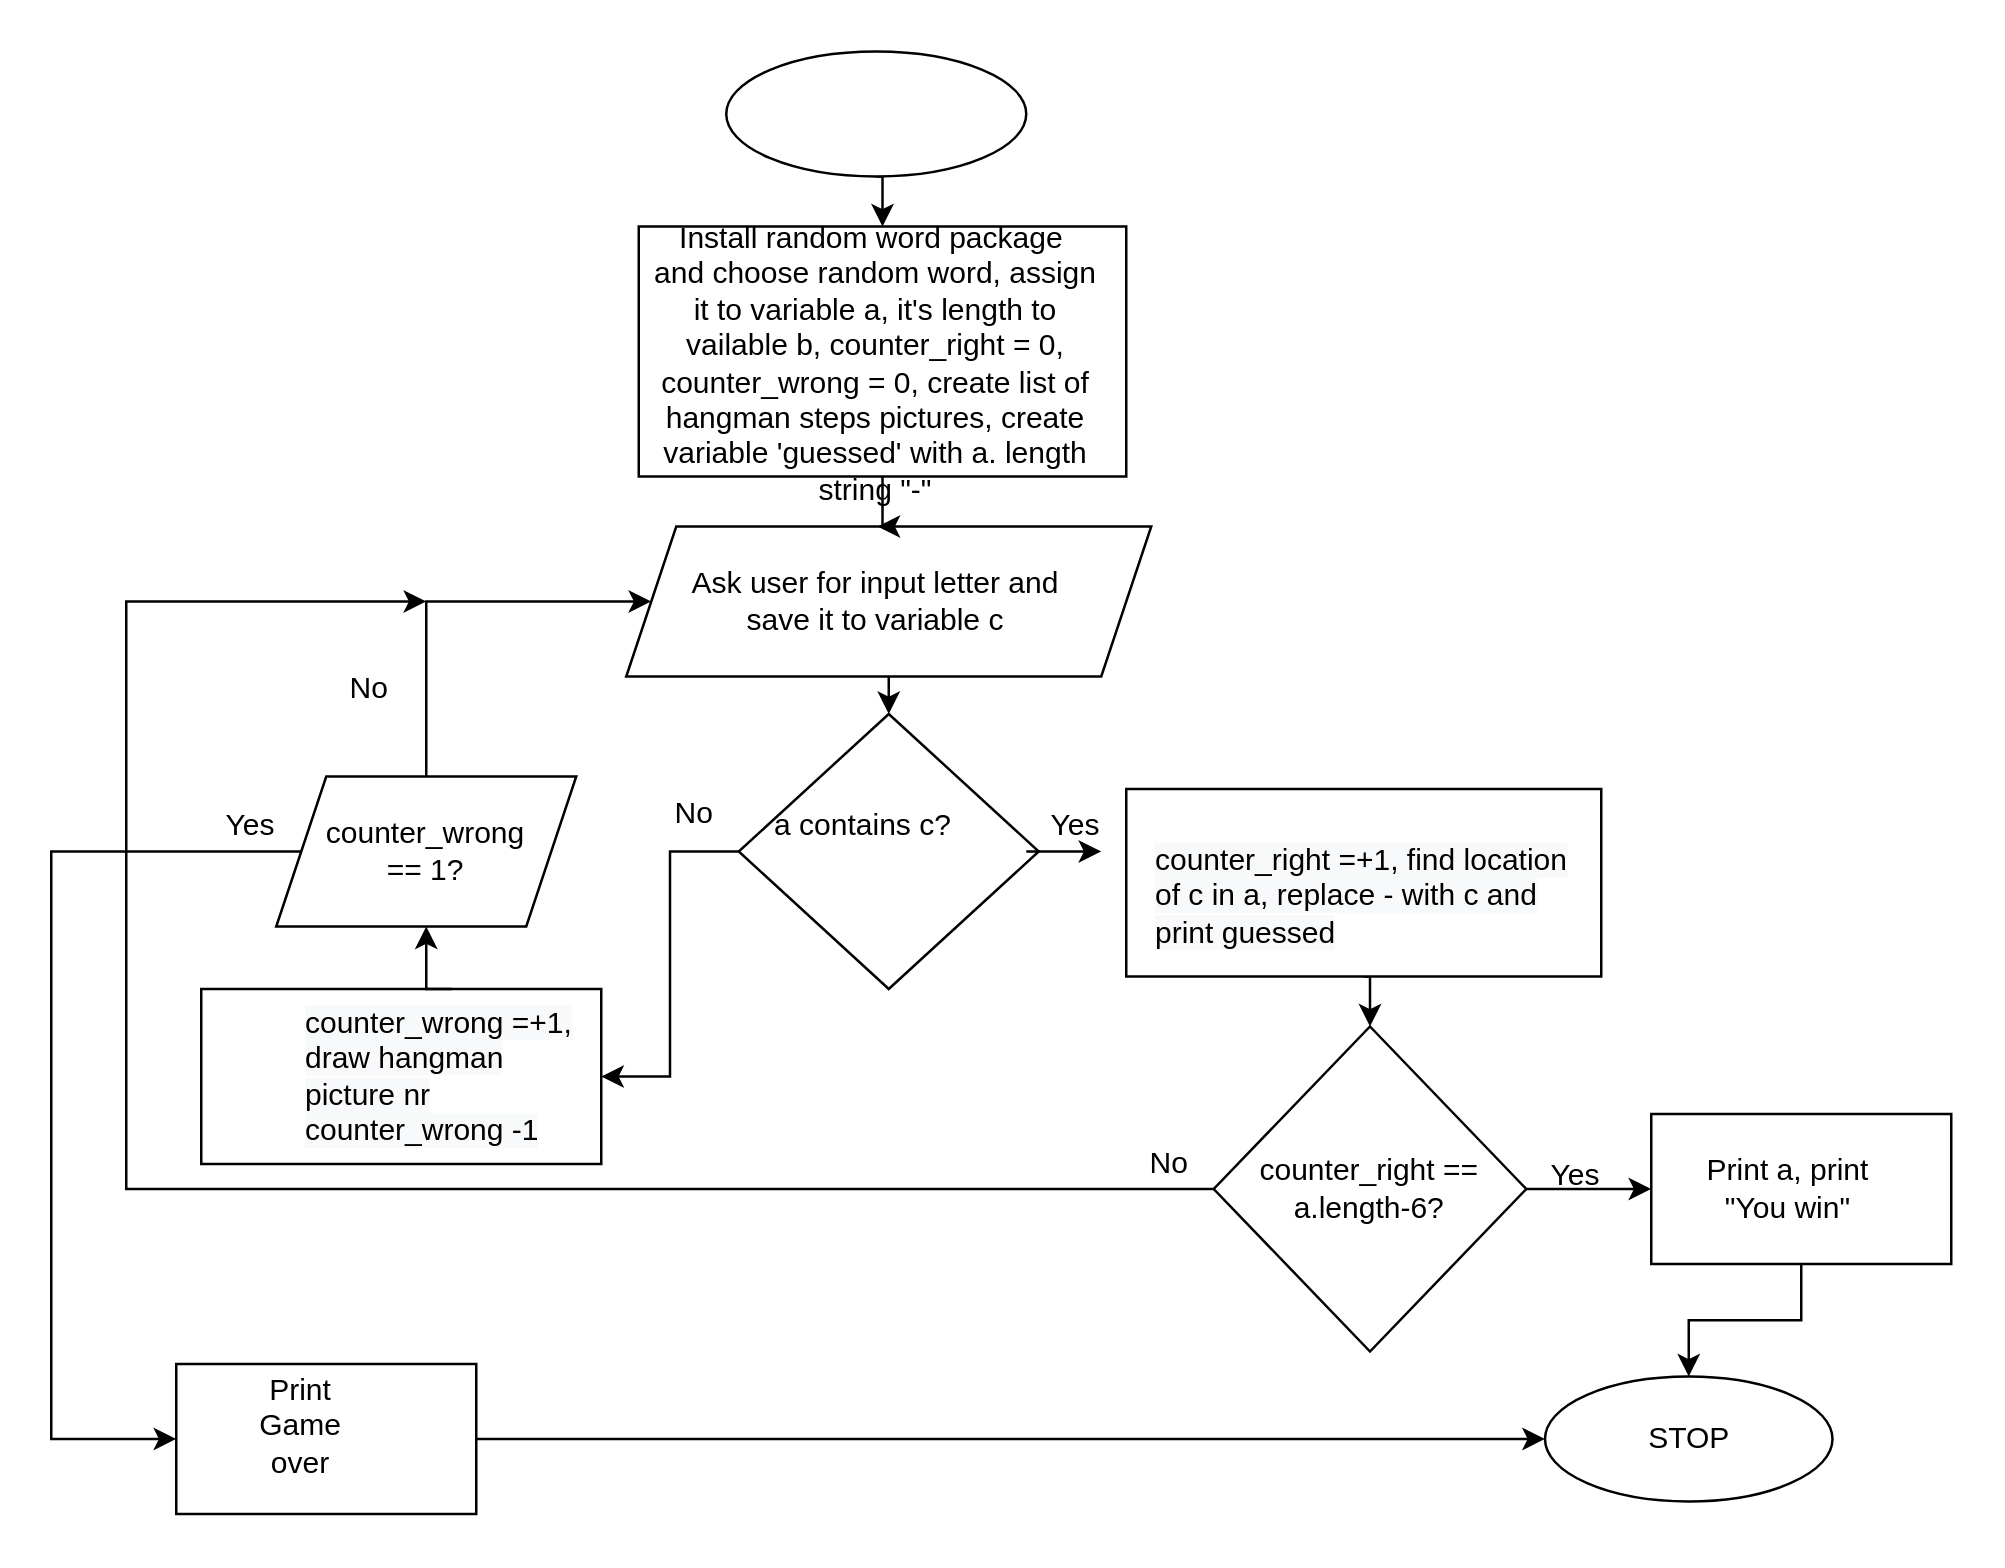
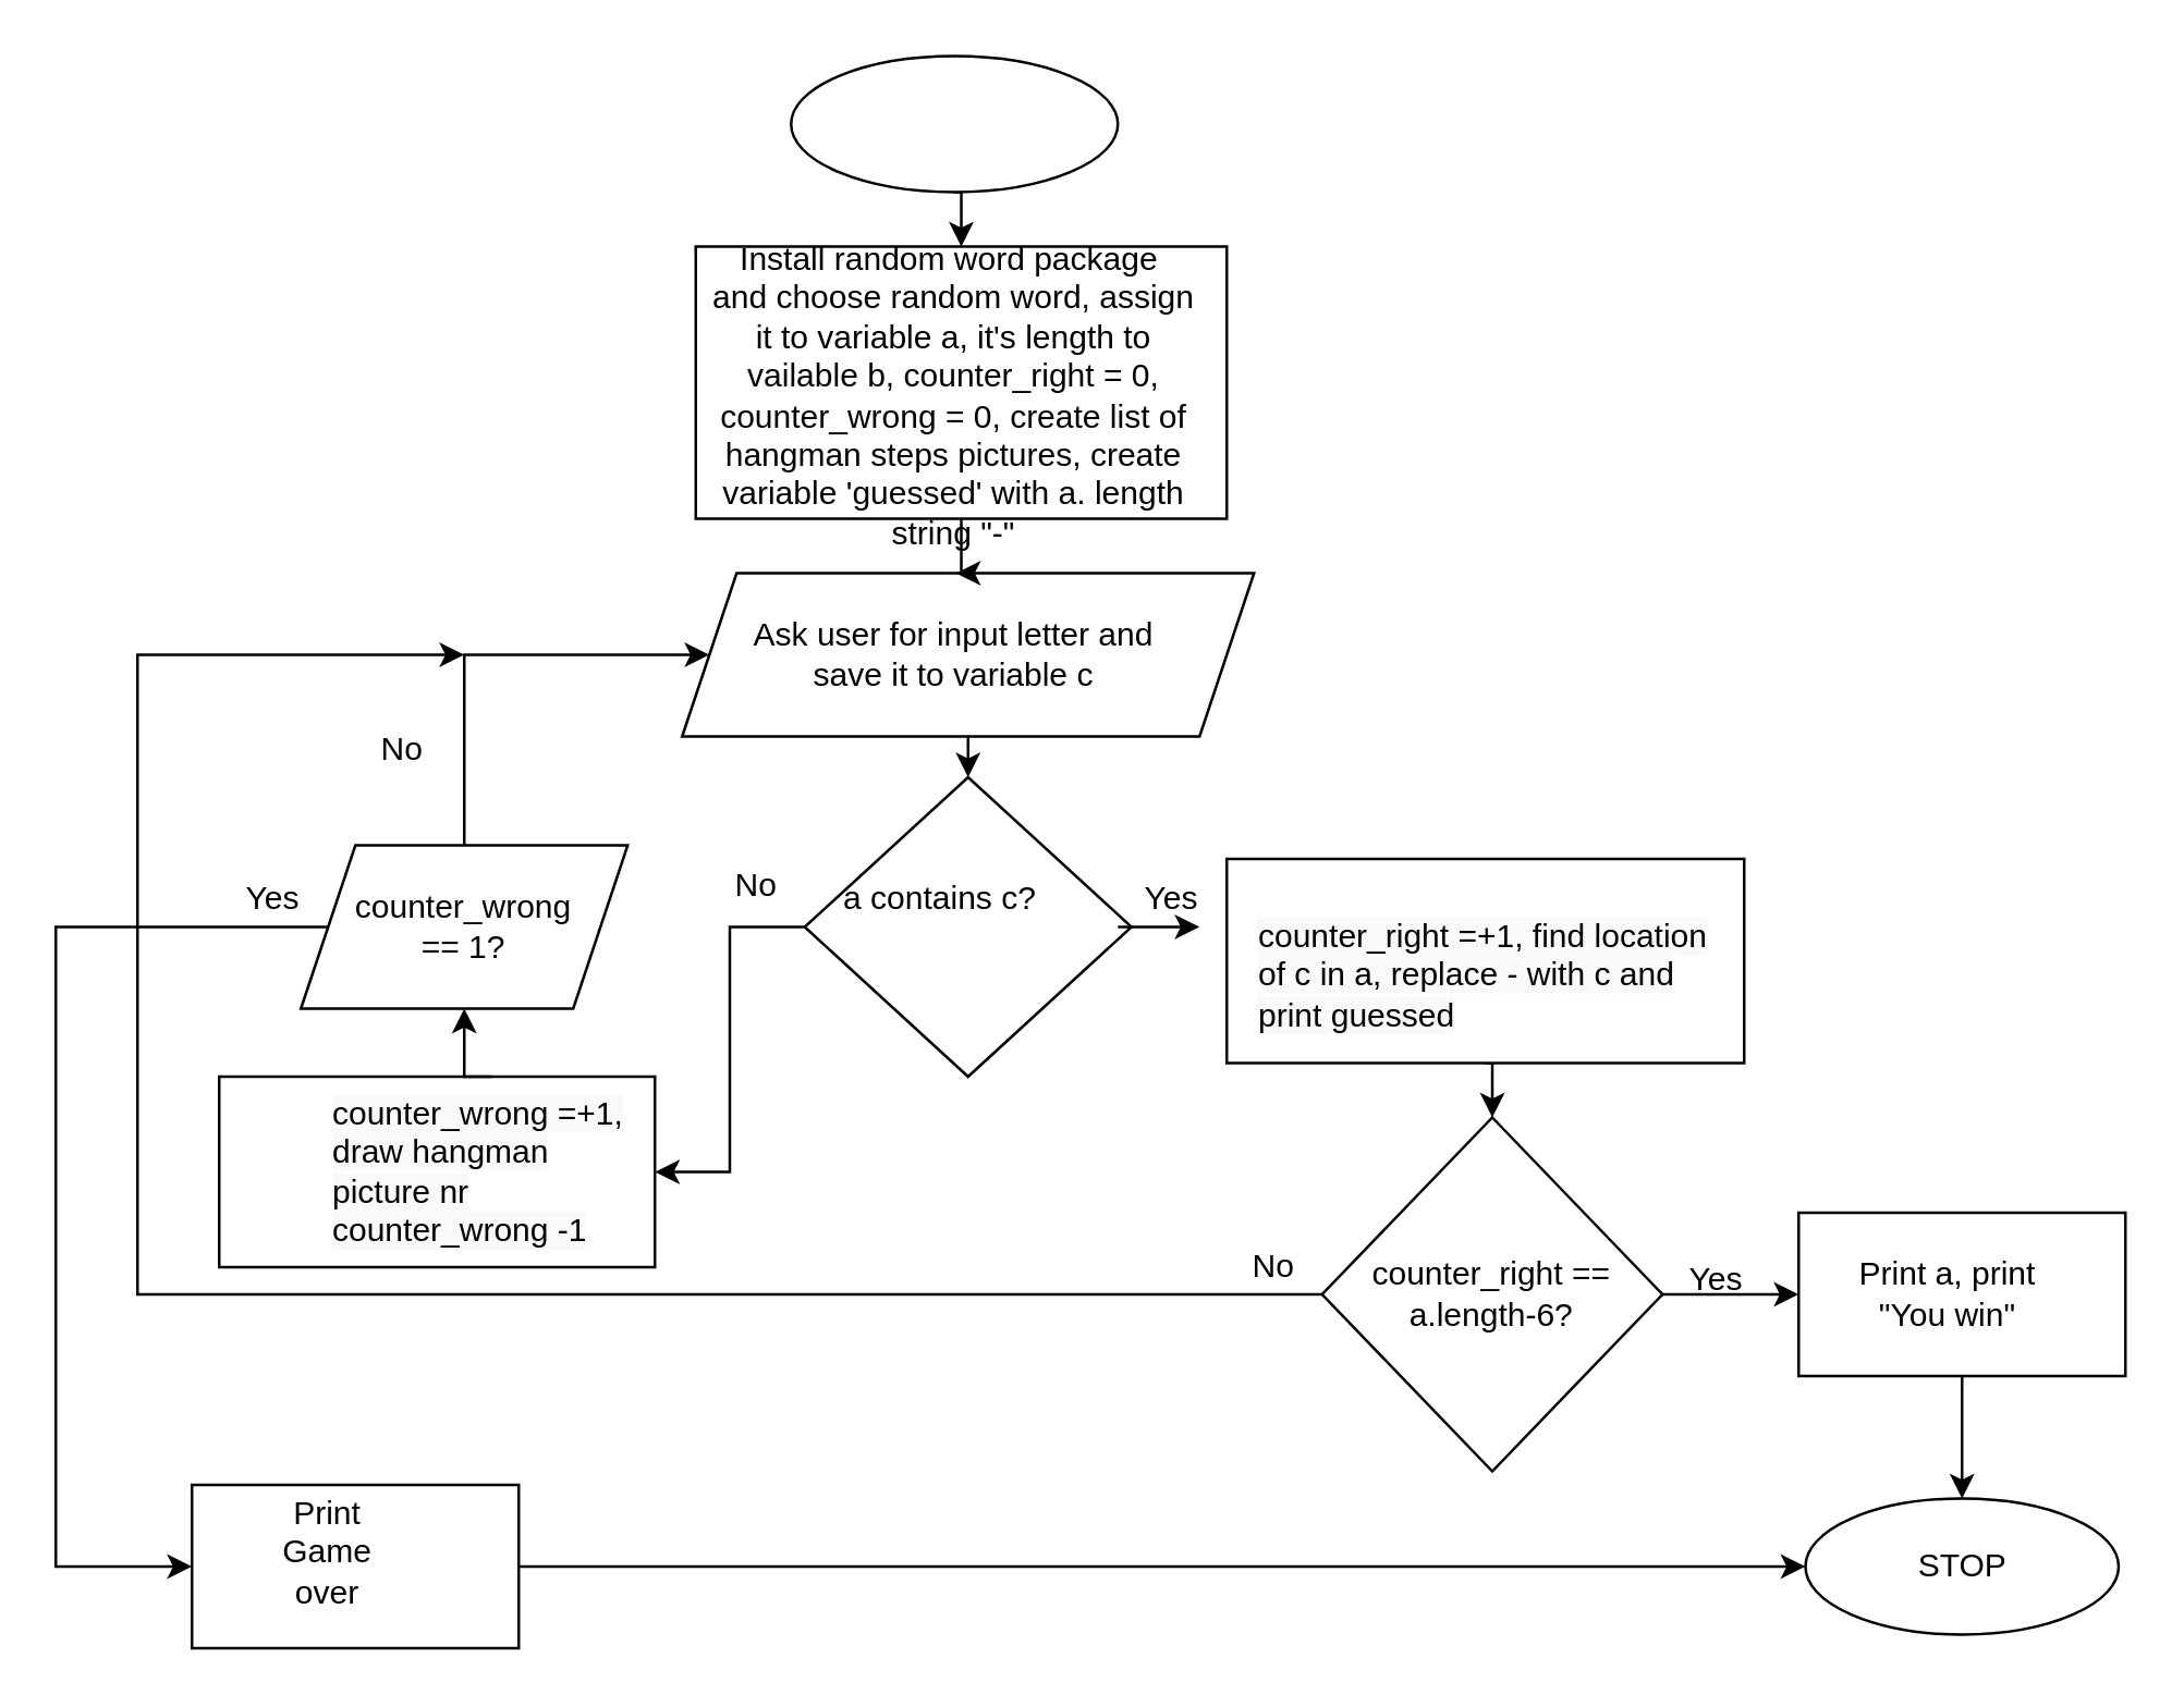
- <mxCell id="28" value="STOP" style="ellipse;whiteSpace=wrap;html=1;" vertex="1" parent="1"><mxGeometry x="617.5" y="550" width="115" height="50" as="geometry" /></mxCell>
+ <mxCell id="28" value="STOP" style="ellipse;whiteSpace=wrap;html=1;" vertex="1" parent="1"><mxGeometry x="662.5" y="550" width="115" height="50" as="geometry" /></mxCell>
